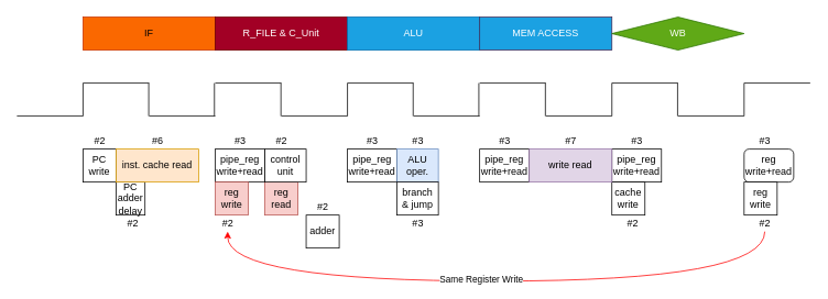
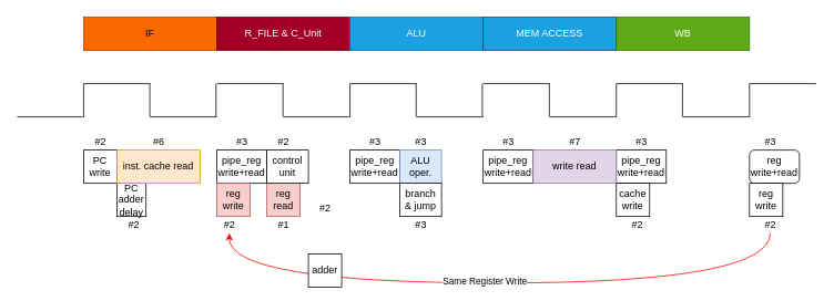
- <mxCell id="6" value="WB" style="rhombus;whiteSpace=wrap;html=1;fillColor=#60a917;strokeColor=#2D7600;fontColor=#ffffff;" parent="1" vertex="1"><mxGeometry x="740" y="20" width="160" height="40" as="geometry" /></mxCell>
+ <mxCell id="6" value="WB" style="rounded=0;whiteSpace=wrap;html=1;fillColor=#60a917;strokeColor=#2D7600;fontColor=#ffffff;" parent="1" vertex="1"><mxGeometry x="740" y="20" width="160" height="40" as="geometry" /></mxCell>
+ <mxCell id="51" value="#1" style="text;html=1;align=center;verticalAlign=middle;resizable=0;points=[];autosize=1;strokeColor=none;" parent="1" vertex="1"><mxGeometry x="325" y="260" width="30" height="20" as="geometry" /></mxCell>
- <mxCell id="65" value="adder" style="rounded=0;whiteSpace=wrap;html=1;" vertex="1" parent="1"><mxGeometry x="370" y="260" width="40" height="40" as="geometry" /></mxCell>
+ <mxCell id="65" value="adder" style="rounded=0;whiteSpace=wrap;html=1;" vertex="1" parent="1"><mxGeometry x="370" y="305" width="40" height="40" as="geometry" /></mxCell>
